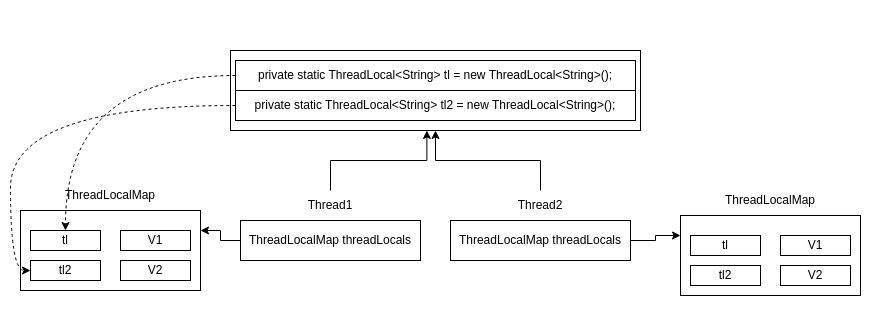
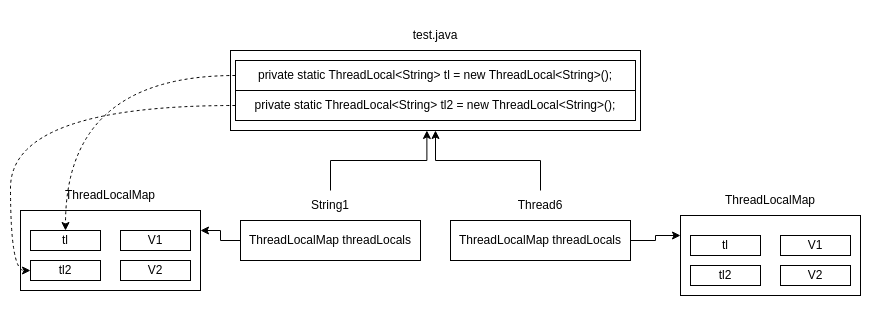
+ <mxCell id="8" value="test.java" style="text;html=1;strokeColor=none;fillColor=none;align=center;verticalAlign=middle;whiteSpace=wrap;rounded=0;" vertex="1" parent="1"><mxGeometry x="405" y="20" width="60" height="30" as="geometry" /></mxCell>
- <mxCell id="7" value="Thread1" style="text;html=1;strokeColor=none;fillColor=none;align=center;verticalAlign=middle;whiteSpace=wrap;rounded=0;" vertex="1" parent="1"><mxGeometry x="300" y="190" width="60" height="30" as="geometry" /></mxCell>
+ <mxCell id="7" value="String1" style="text;html=1;strokeColor=none;fillColor=none;align=center;verticalAlign=middle;whiteSpace=wrap;rounded=0;" vertex="1" parent="1"><mxGeometry x="300" y="190" width="60" height="30" as="geometry" /></mxCell>
- <mxCell id="18" value="Thread2" style="text;html=1;strokeColor=none;fillColor=none;align=center;verticalAlign=middle;whiteSpace=wrap;rounded=0;" vertex="1" parent="1"><mxGeometry x="510" y="190" width="60" height="30" as="geometry" /></mxCell>
+ <mxCell id="18" value="Thread6" style="text;html=1;strokeColor=none;fillColor=none;align=center;verticalAlign=middle;whiteSpace=wrap;rounded=0;" vertex="1" parent="1"><mxGeometry x="510" y="190" width="60" height="30" as="geometry" /></mxCell>
